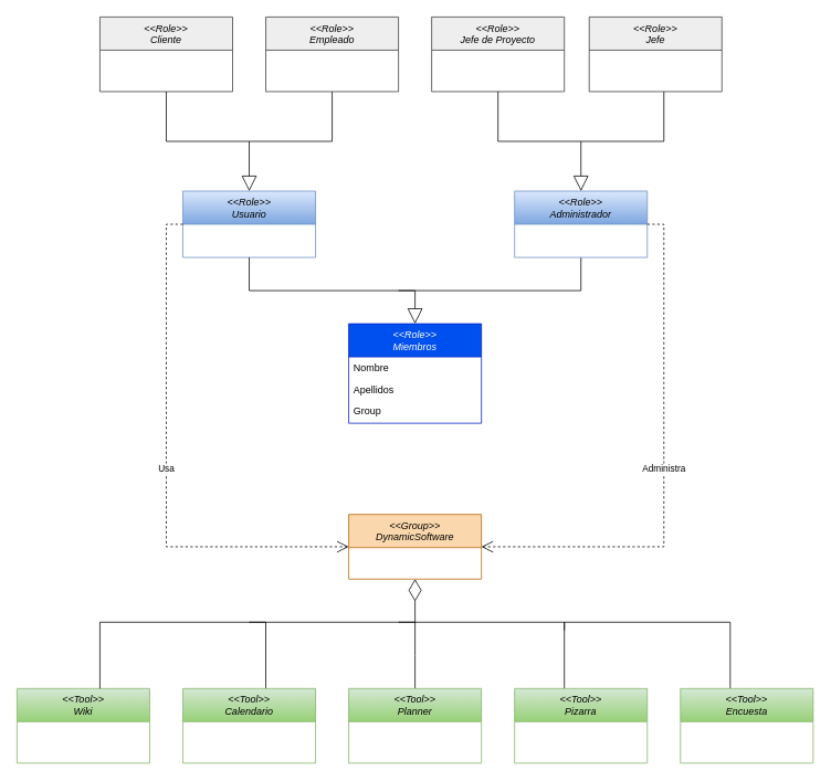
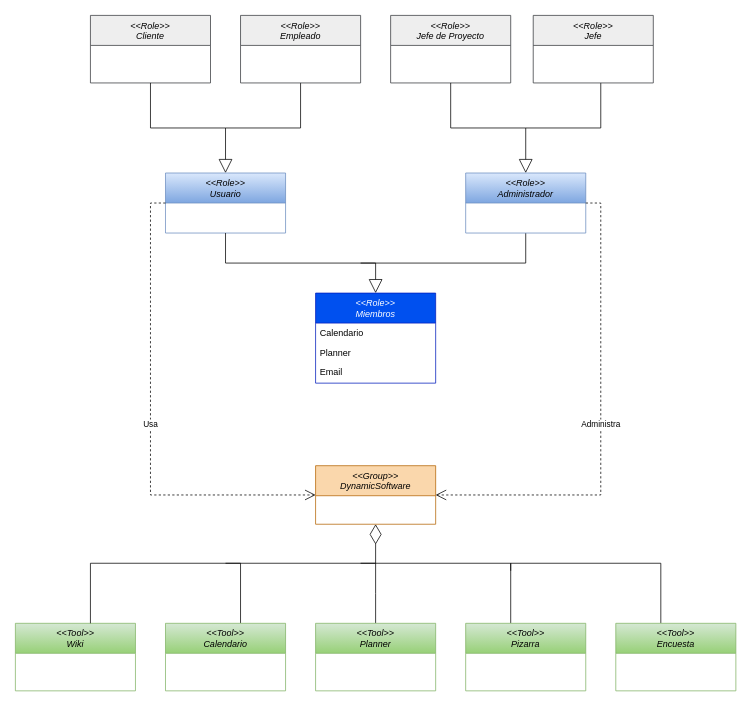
- <mxCell id="13" value="Nombre" style="text;align=left;verticalAlign=top;spacingLeft=4;spacingRight=4;overflow=hidden;rotatable=0;points=[[0,0.5],[1,0.5]];portConstraint=eastwest;" parent="12" vertex="1"><mxGeometry y="40" width="160" height="26" as="geometry" /></mxCell>
+ <mxCell id="13" value="Calendario" style="text;align=left;verticalAlign=top;spacingLeft=4;spacingRight=4;overflow=hidden;rotatable=0;points=[[0,0.5],[1,0.5]];portConstraint=eastwest;" parent="12" vertex="1"><mxGeometry y="40" width="160" height="26" as="geometry" /></mxCell>
- <mxCell id="14" value="Apellidos" style="text;align=left;verticalAlign=top;spacingLeft=4;spacingRight=4;overflow=hidden;rotatable=0;points=[[0,0.5],[1,0.5]];portConstraint=eastwest;rounded=0;shadow=0;html=0;" parent="12" vertex="1"><mxGeometry y="66" width="160" height="26" as="geometry" /></mxCell>
+ <mxCell id="14" value="Planner" style="text;align=left;verticalAlign=top;spacingLeft=4;spacingRight=4;overflow=hidden;rotatable=0;points=[[0,0.5],[1,0.5]];portConstraint=eastwest;rounded=0;shadow=0;html=0;" parent="12" vertex="1"><mxGeometry y="66" width="160" height="26" as="geometry" /></mxCell>
- <mxCell id="15" value="Group " style="text;align=left;verticalAlign=top;spacingLeft=4;spacingRight=4;overflow=hidden;rotatable=0;points=[[0,0.5],[1,0.5]];portConstraint=eastwest;rounded=0;shadow=0;html=0;" parent="12" vertex="1"><mxGeometry y="92" width="160" height="24" as="geometry" /></mxCell>
+ <mxCell id="15" value="Email " style="text;align=left;verticalAlign=top;spacingLeft=4;spacingRight=4;overflow=hidden;rotatable=0;points=[[0,0.5],[1,0.5]];portConstraint=eastwest;rounded=0;shadow=0;html=0;" parent="12" vertex="1"><mxGeometry y="92" width="160" height="24" as="geometry" /></mxCell>
